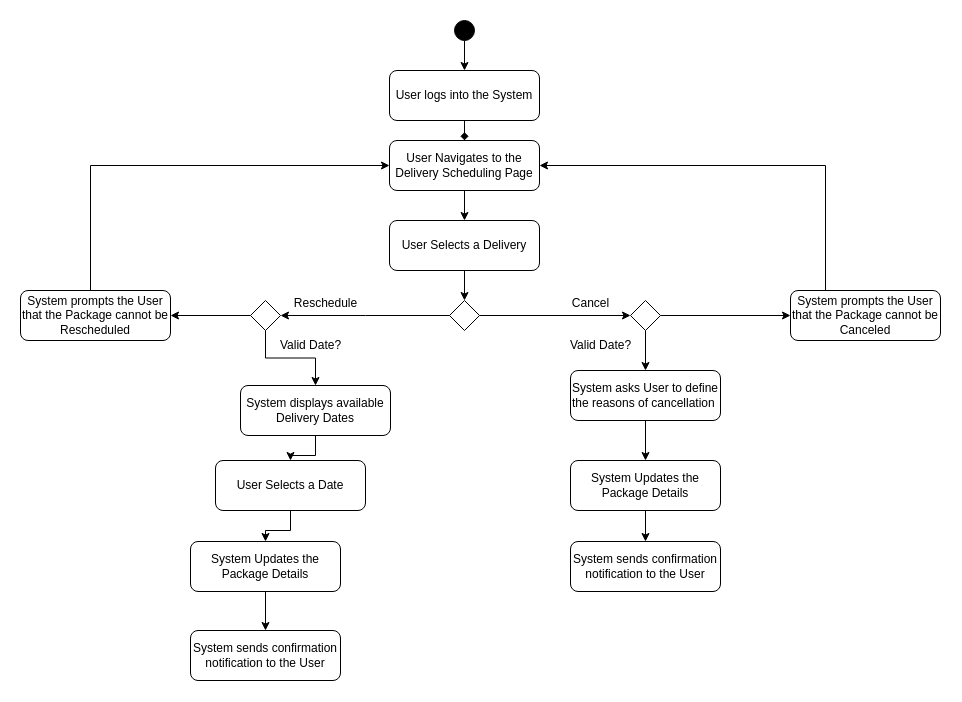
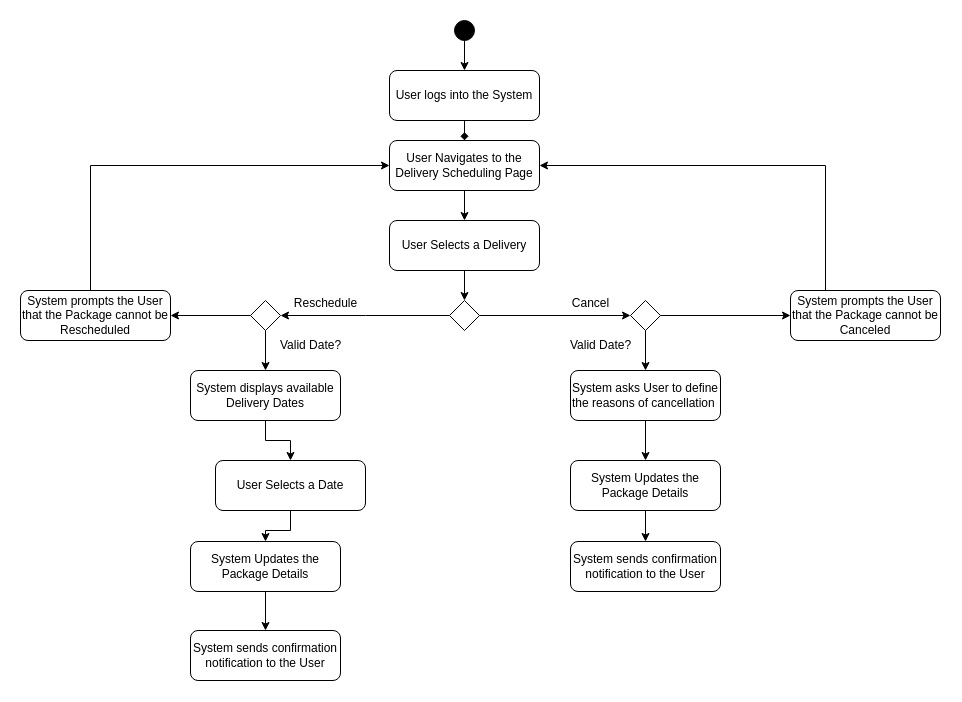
- <mxCell id="19" value="System displays available Delivery Dates" style="rounded=1;whiteSpace=wrap;html=1;fillColor=none;" vertex="1" parent="1"><mxGeometry x="240" y="385" width="150" height="50" as="geometry" /></mxCell>
+ <mxCell id="19" value="System displays available Delivery Dates" style="rounded=1;whiteSpace=wrap;html=1;fillColor=none;" vertex="1" parent="1"><mxGeometry x="190" y="370" width="150" height="50" as="geometry" /></mxCell>
